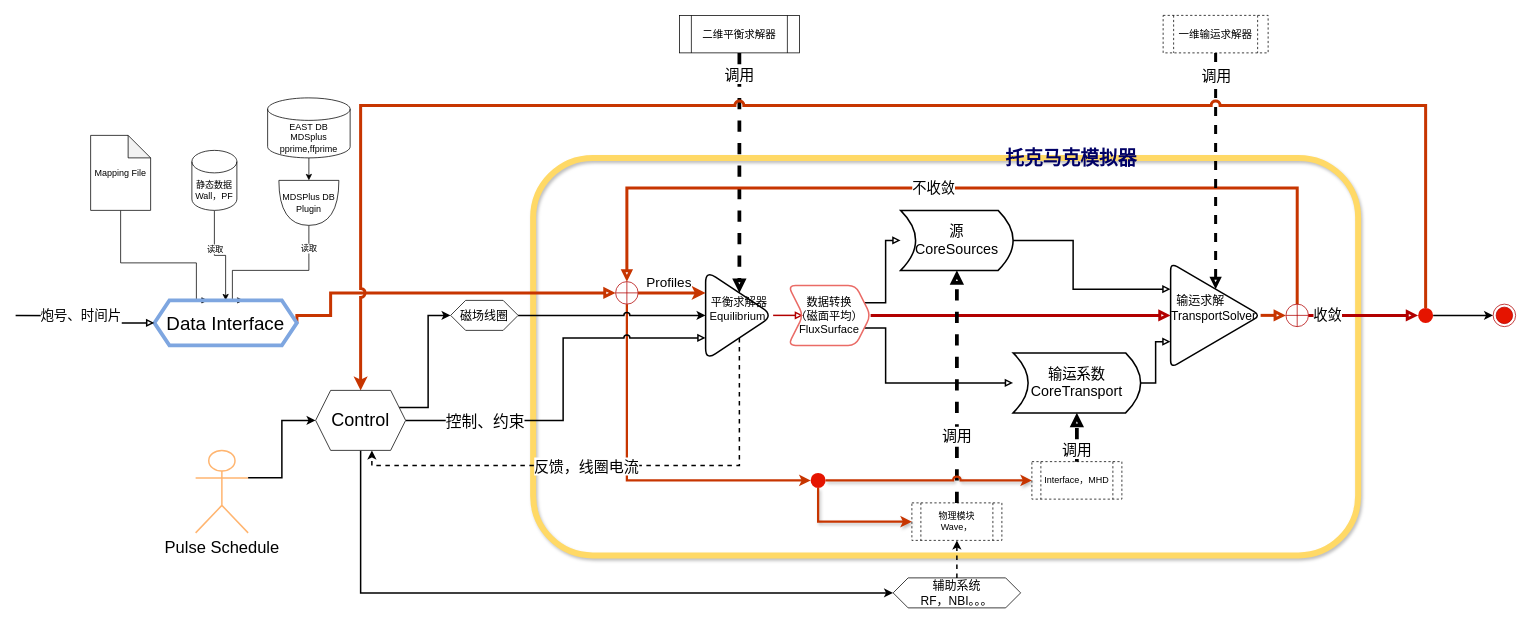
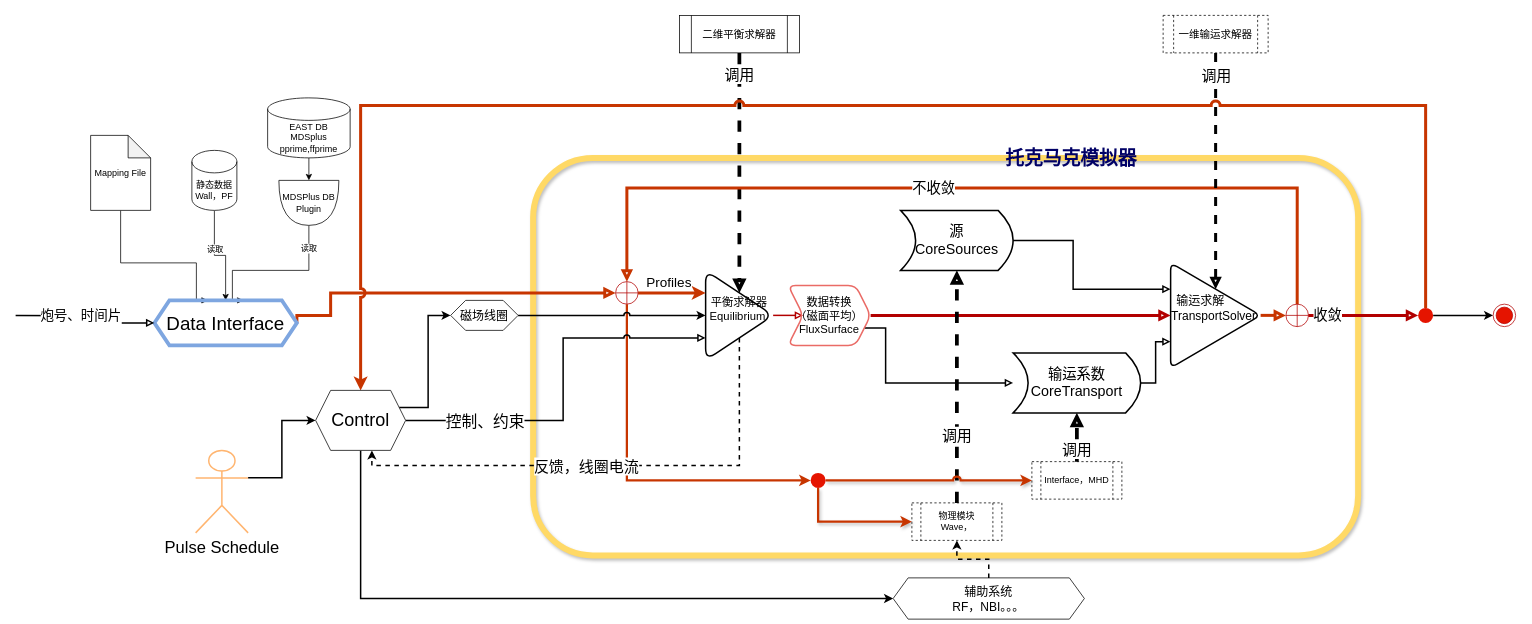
- <mxCell id="25" style="edgeStyle=orthogonalEdgeStyle;rounded=0;orthogonalLoop=1;jettySize=auto;html=1;endArrow=block;endFill=0;strokeWidth=2;fontSize=19;entryX=0;entryY=0.5;entryDx=0;entryDy=0;exitX=1;exitY=0.25;exitDx=0;exitDy=0;" parent="1" source="27" target="34" edge="1"><mxGeometry relative="1" as="geometry"><mxPoint x="1160" y="360" as="sourcePoint" /><mxPoint x="1180" y="470" as="targetPoint" /></mxGeometry></mxCell>
- <mxCell id="64" value="&lt;font style=&quot;font-size: 16px&quot;&gt;辅助系统&lt;br&gt;RF，NBI。。。&lt;/font&gt;" style="shape=hexagon;perimeter=hexagonPerimeter2;whiteSpace=wrap;html=1;fixedSize=1;" vertex="1" parent="1"><mxGeometry x="1190" y="770" width="170" height="40" as="geometry" /></mxCell>
+ <mxCell id="64" value="&lt;font style=&quot;font-size: 16px&quot;&gt;辅助系统&lt;br&gt;RF，NBI。。。&lt;/font&gt;" style="shape=hexagon;perimeter=hexagonPerimeter2;whiteSpace=wrap;html=1;fixedSize=1;" vertex="1" parent="1"><mxGeometry x="1190" y="770" width="255" height="55" as="geometry" /></mxCell>
